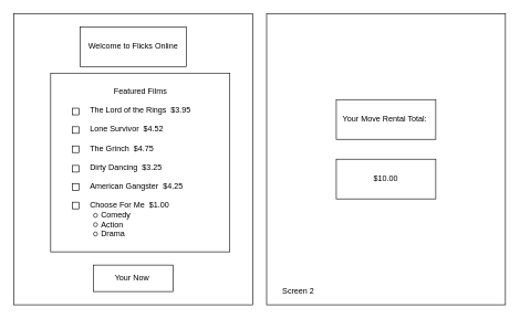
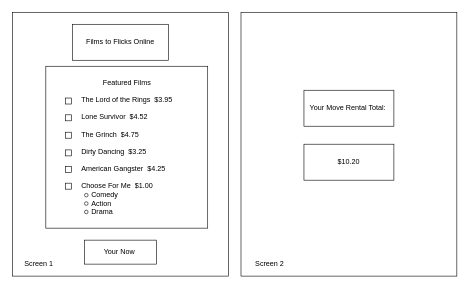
- <mxCell id="4" value="Welcome to Flicks Online" style="rounded=0;whiteSpace=wrap;html=1;" vertex="1" parent="1"><mxGeometry x="120" y="40" width="160" height="60" as="geometry" /></mxCell>
+ <mxCell id="4" value="Films to Flicks Online" style="rounded=0;whiteSpace=wrap;html=1;" vertex="1" parent="1"><mxGeometry x="120" y="40" width="160" height="60" as="geometry" /></mxCell>
- <mxCell id="14" value="$10.00" style="rounded=0;whiteSpace=wrap;html=1;" vertex="1" parent="1"><mxGeometry x="506" y="240" width="150" height="60" as="geometry" /></mxCell>
+ <mxCell id="14" value="$10.20" style="rounded=0;whiteSpace=wrap;html=1;" vertex="1" parent="1"><mxGeometry x="506" y="240" width="150" height="60" as="geometry" /></mxCell>
+ <mxCell id="18" value="Screen 1" style="text;html=1;strokeColor=none;fillColor=none;align=center;verticalAlign=middle;whiteSpace=wrap;rounded=0;" vertex="1" parent="1"><mxGeometry x="35.5" y="430" width="55.5" height="20" as="geometry" /></mxCell>
